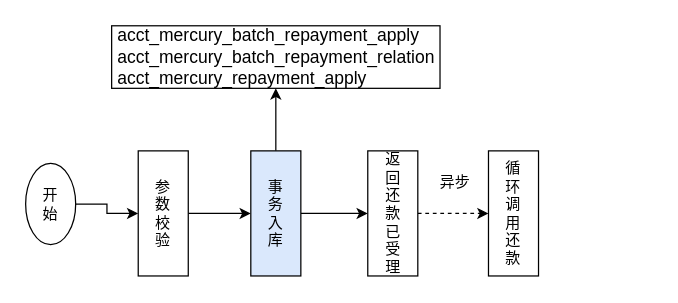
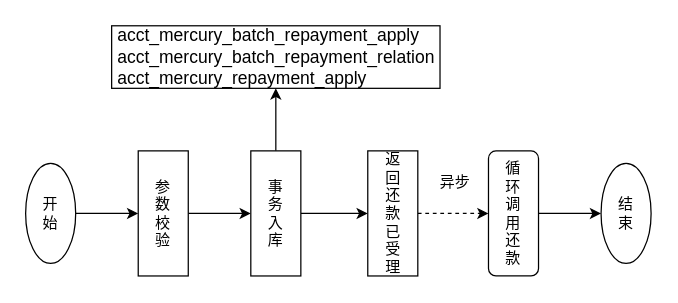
- <mxCell id="3" value="开&lt;br&gt;始" style="ellipse;whiteSpace=wrap;html=1;" parent="1" vertex="1"><mxGeometry x="20" y="130" width="40" height="65" as="geometry" /></mxCell>
+ <mxCell id="3" value="开&lt;br&gt;始" style="ellipse;whiteSpace=wrap;html=1;" parent="1" vertex="1"><mxGeometry x="20" y="130" width="40" height="80" as="geometry" /></mxCell>
- <mxCell id="8" value="事&lt;br&gt;务&lt;br&gt;入&lt;br&gt;库" style="rounded=0;whiteSpace=wrap;html=1;fillColor=#dae8fc;" parent="1" vertex="1"><mxGeometry x="200" y="120" width="40" height="100" as="geometry" /></mxCell>
+ <mxCell id="8" value="事&lt;br&gt;务&lt;br&gt;入&lt;br&gt;库" style="rounded=0;whiteSpace=wrap;html=1;" parent="1" vertex="1"><mxGeometry x="200" y="120" width="40" height="100" as="geometry" /></mxCell>
- <mxCell id="13" value="循&lt;br&gt;环&lt;br&gt;调&lt;br&gt;用&lt;br&gt;还&lt;br&gt;款" style="rounded=0;whiteSpace=wrap;html=1;" parent="1" vertex="1"><mxGeometry x="390" y="120" width="40" height="100" as="geometry" /></mxCell>
+ <mxCell id="13" value="循&lt;br&gt;环&lt;br&gt;调&lt;br&gt;用&lt;br&gt;还&lt;br&gt;款" style="whiteSpace=wrap;html=1;rounded=1;" parent="1" vertex="1"><mxGeometry x="390" y="120" width="40" height="100" as="geometry" /></mxCell>
+ <mxCell id="12" style="edgeStyle=orthogonalEdgeStyle;rounded=0;orthogonalLoop=1;jettySize=auto;html=1;exitX=1;exitY=0.5;exitDx=0;exitDy=0;entryX=0;entryY=0.5;entryDx=0;entryDy=0;" parent="1" source="13" target="14" edge="1"><mxGeometry relative="1" as="geometry" /></mxCell>
+ <mxCell id="14" value="结&lt;br&gt;束" style="ellipse;whiteSpace=wrap;html=1;" parent="1" vertex="1"><mxGeometry x="480" y="130" width="40" height="80" as="geometry" /></mxCell>
